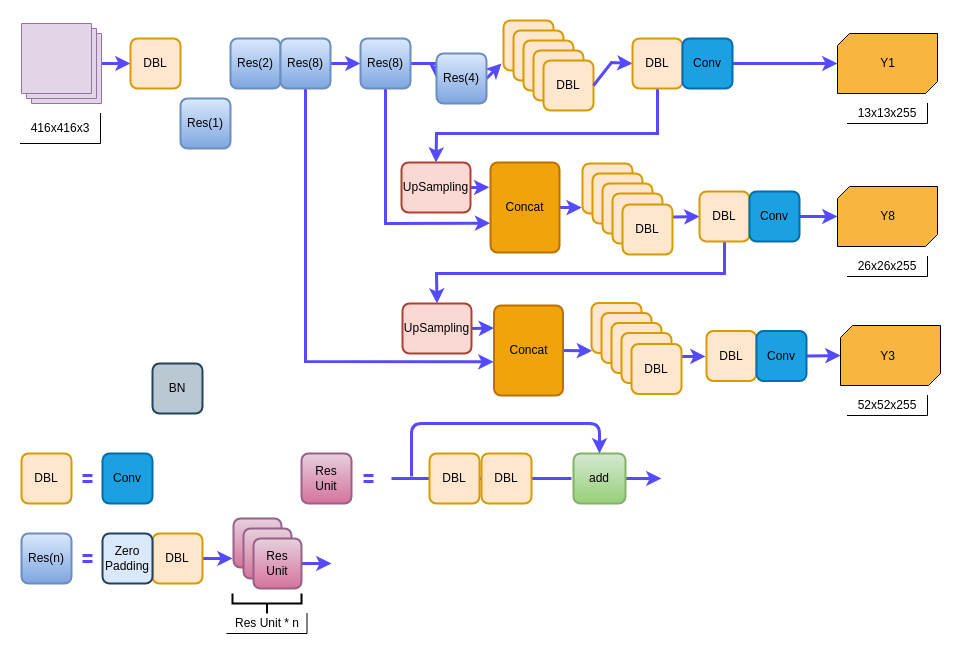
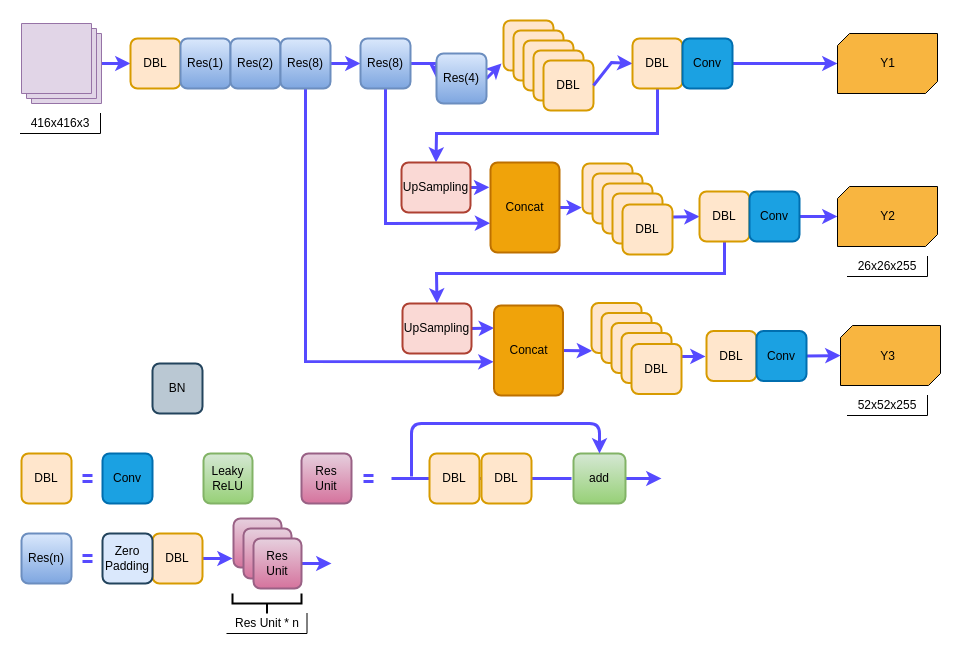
- <mxCell id="29" value="13x13x255" style="shape=partialRectangle;whiteSpace=wrap;html=1;top=0;left=0;fillColor=none;" vertex="1" parent="1"><mxGeometry x="847" y="103" width="80" height="20" as="geometry" /></mxCell>
- <mxCell id="6" value="Res(1)" style="rounded=1;whiteSpace=wrap;html=1;absoluteArcSize=1;arcSize=14;strokeWidth=2;fillColor=#dae8fc;strokeColor=#6c8ebf;gradientColor=#7ea6e0;" vertex="1" parent="1"><mxGeometry x="180" y="98" width="50" height="50" as="geometry" /></mxCell>
+ <mxCell id="6" value="Res(1)" style="rounded=1;whiteSpace=wrap;html=1;absoluteArcSize=1;arcSize=14;strokeWidth=2;fillColor=#dae8fc;strokeColor=#6c8ebf;gradientColor=#7ea6e0;" vertex="1" parent="1"><mxGeometry x="180" y="38" width="50" height="50" as="geometry" /></mxCell>
- <mxCell id="4" value="416x416x3" style="shape=partialRectangle;whiteSpace=wrap;html=1;top=0;left=0;fillColor=none;" vertex="1" parent="1"><mxGeometry x="20" y="113" width="80" height="30" as="geometry" /></mxCell>
+ <mxCell id="4" value="416x416x3" style="shape=partialRectangle;whiteSpace=wrap;html=1;top=0;left=0;fillColor=none;" vertex="1" parent="1"><mxGeometry x="20" y="113" width="80" height="20" as="geometry" /></mxCell>
- <mxCell id="50" value="Y8" style="text;html=1;align=center;verticalAlign=middle;resizable=0;points=[];autosize=1;strokeColor=none;" vertex="1" parent="1"><mxGeometry x="872" y="206" width="30" height="20" as="geometry" /></mxCell>
+ <mxCell id="50" value="Y2" style="text;html=1;align=center;verticalAlign=middle;resizable=0;points=[];autosize=1;strokeColor=none;" vertex="1" parent="1"><mxGeometry x="872" y="206" width="30" height="20" as="geometry" /></mxCell>
+ <mxCell id="71" value="&lt;font color=&quot;#000000&quot;&gt;Leaky&lt;br&gt;ReLU&lt;br&gt;&lt;/font&gt;" style="rounded=1;whiteSpace=wrap;html=1;absoluteArcSize=1;arcSize=14;strokeWidth=2;fillColor=#d5e8d4;strokeColor=#82b366;gradientColor=#97d077;" vertex="1" parent="1"><mxGeometry x="203" y="453" width="49" height="50" as="geometry" /></mxCell>
